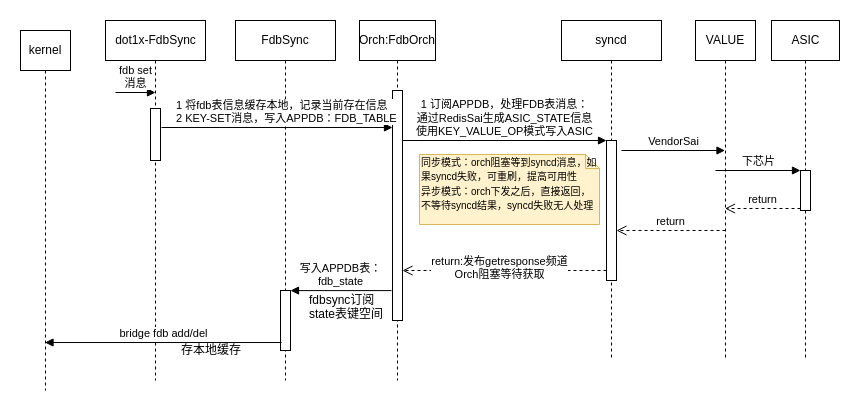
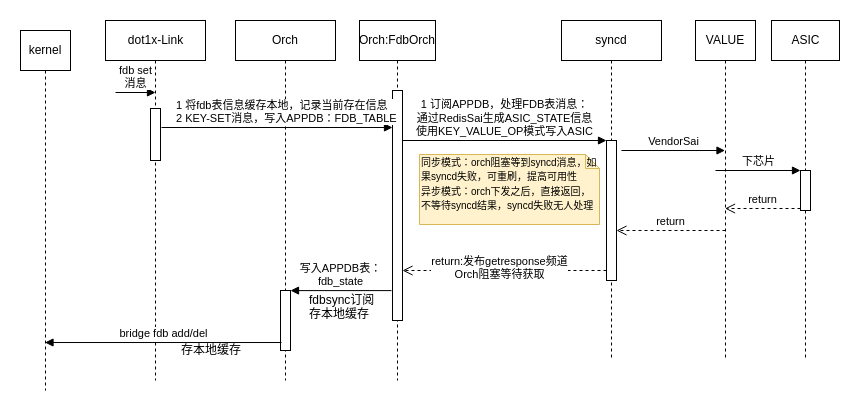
- <mxCell id="15" value="dot1x-FdbSync" style="html=1;points=[];perimeter=orthogonalPerimeter;shape=umlLifeline;participant=label;fontFamily=Helvetica;fontSize=12;fontColor=#000000;align=center;strokeColor=#000000;fillColor=#ffffff;recursiveResize=0;container=1;collapsible=0;" parent="1" vertex="1"><mxGeometry x="105" y="20" width="100" height="360" as="geometry" /></mxCell>
+ <mxCell id="15" value="dot1x-Link" style="html=1;points=[];perimeter=orthogonalPerimeter;shape=umlLifeline;participant=label;fontFamily=Helvetica;fontSize=12;fontColor=#000000;align=center;strokeColor=#000000;fillColor=#ffffff;recursiveResize=0;container=1;collapsible=0;" parent="1" vertex="1"><mxGeometry x="105" y="20" width="100" height="360" as="geometry" /></mxCell>
- <mxCell id="13" value="FdbSync" style="shape=umlLifeline;perimeter=lifelinePerimeter;whiteSpace=wrap;html=1;container=1;collapsible=0;recursiveResize=0;outlineConnect=0;" parent="1" vertex="1"><mxGeometry x="235" y="20" width="100" height="360" as="geometry" /></mxCell>
+ <mxCell id="13" value="Orch" style="shape=umlLifeline;perimeter=lifelinePerimeter;whiteSpace=wrap;html=1;container=1;collapsible=0;recursiveResize=0;outlineConnect=0;" parent="1" vertex="1"><mxGeometry x="235" y="20" width="100" height="360" as="geometry" /></mxCell>
- <mxCell id="23" value="fdbsync订阅&lt;br&gt;state表键空间" style="text;html=1;resizable=0;points=[];autosize=1;align=left;verticalAlign=top;spacingTop=-4;" parent="1" vertex="1"><mxGeometry x="307" y="290" width="90" height="30" as="geometry" /></mxCell>
+ <mxCell id="23" value="fdbsync订阅&lt;br&gt;存本地缓存" style="text;html=1;resizable=0;points=[];autosize=1;align=left;verticalAlign=top;spacingTop=-4;" parent="1" vertex="1"><mxGeometry x="307" y="290" width="90" height="30" as="geometry" /></mxCell>
